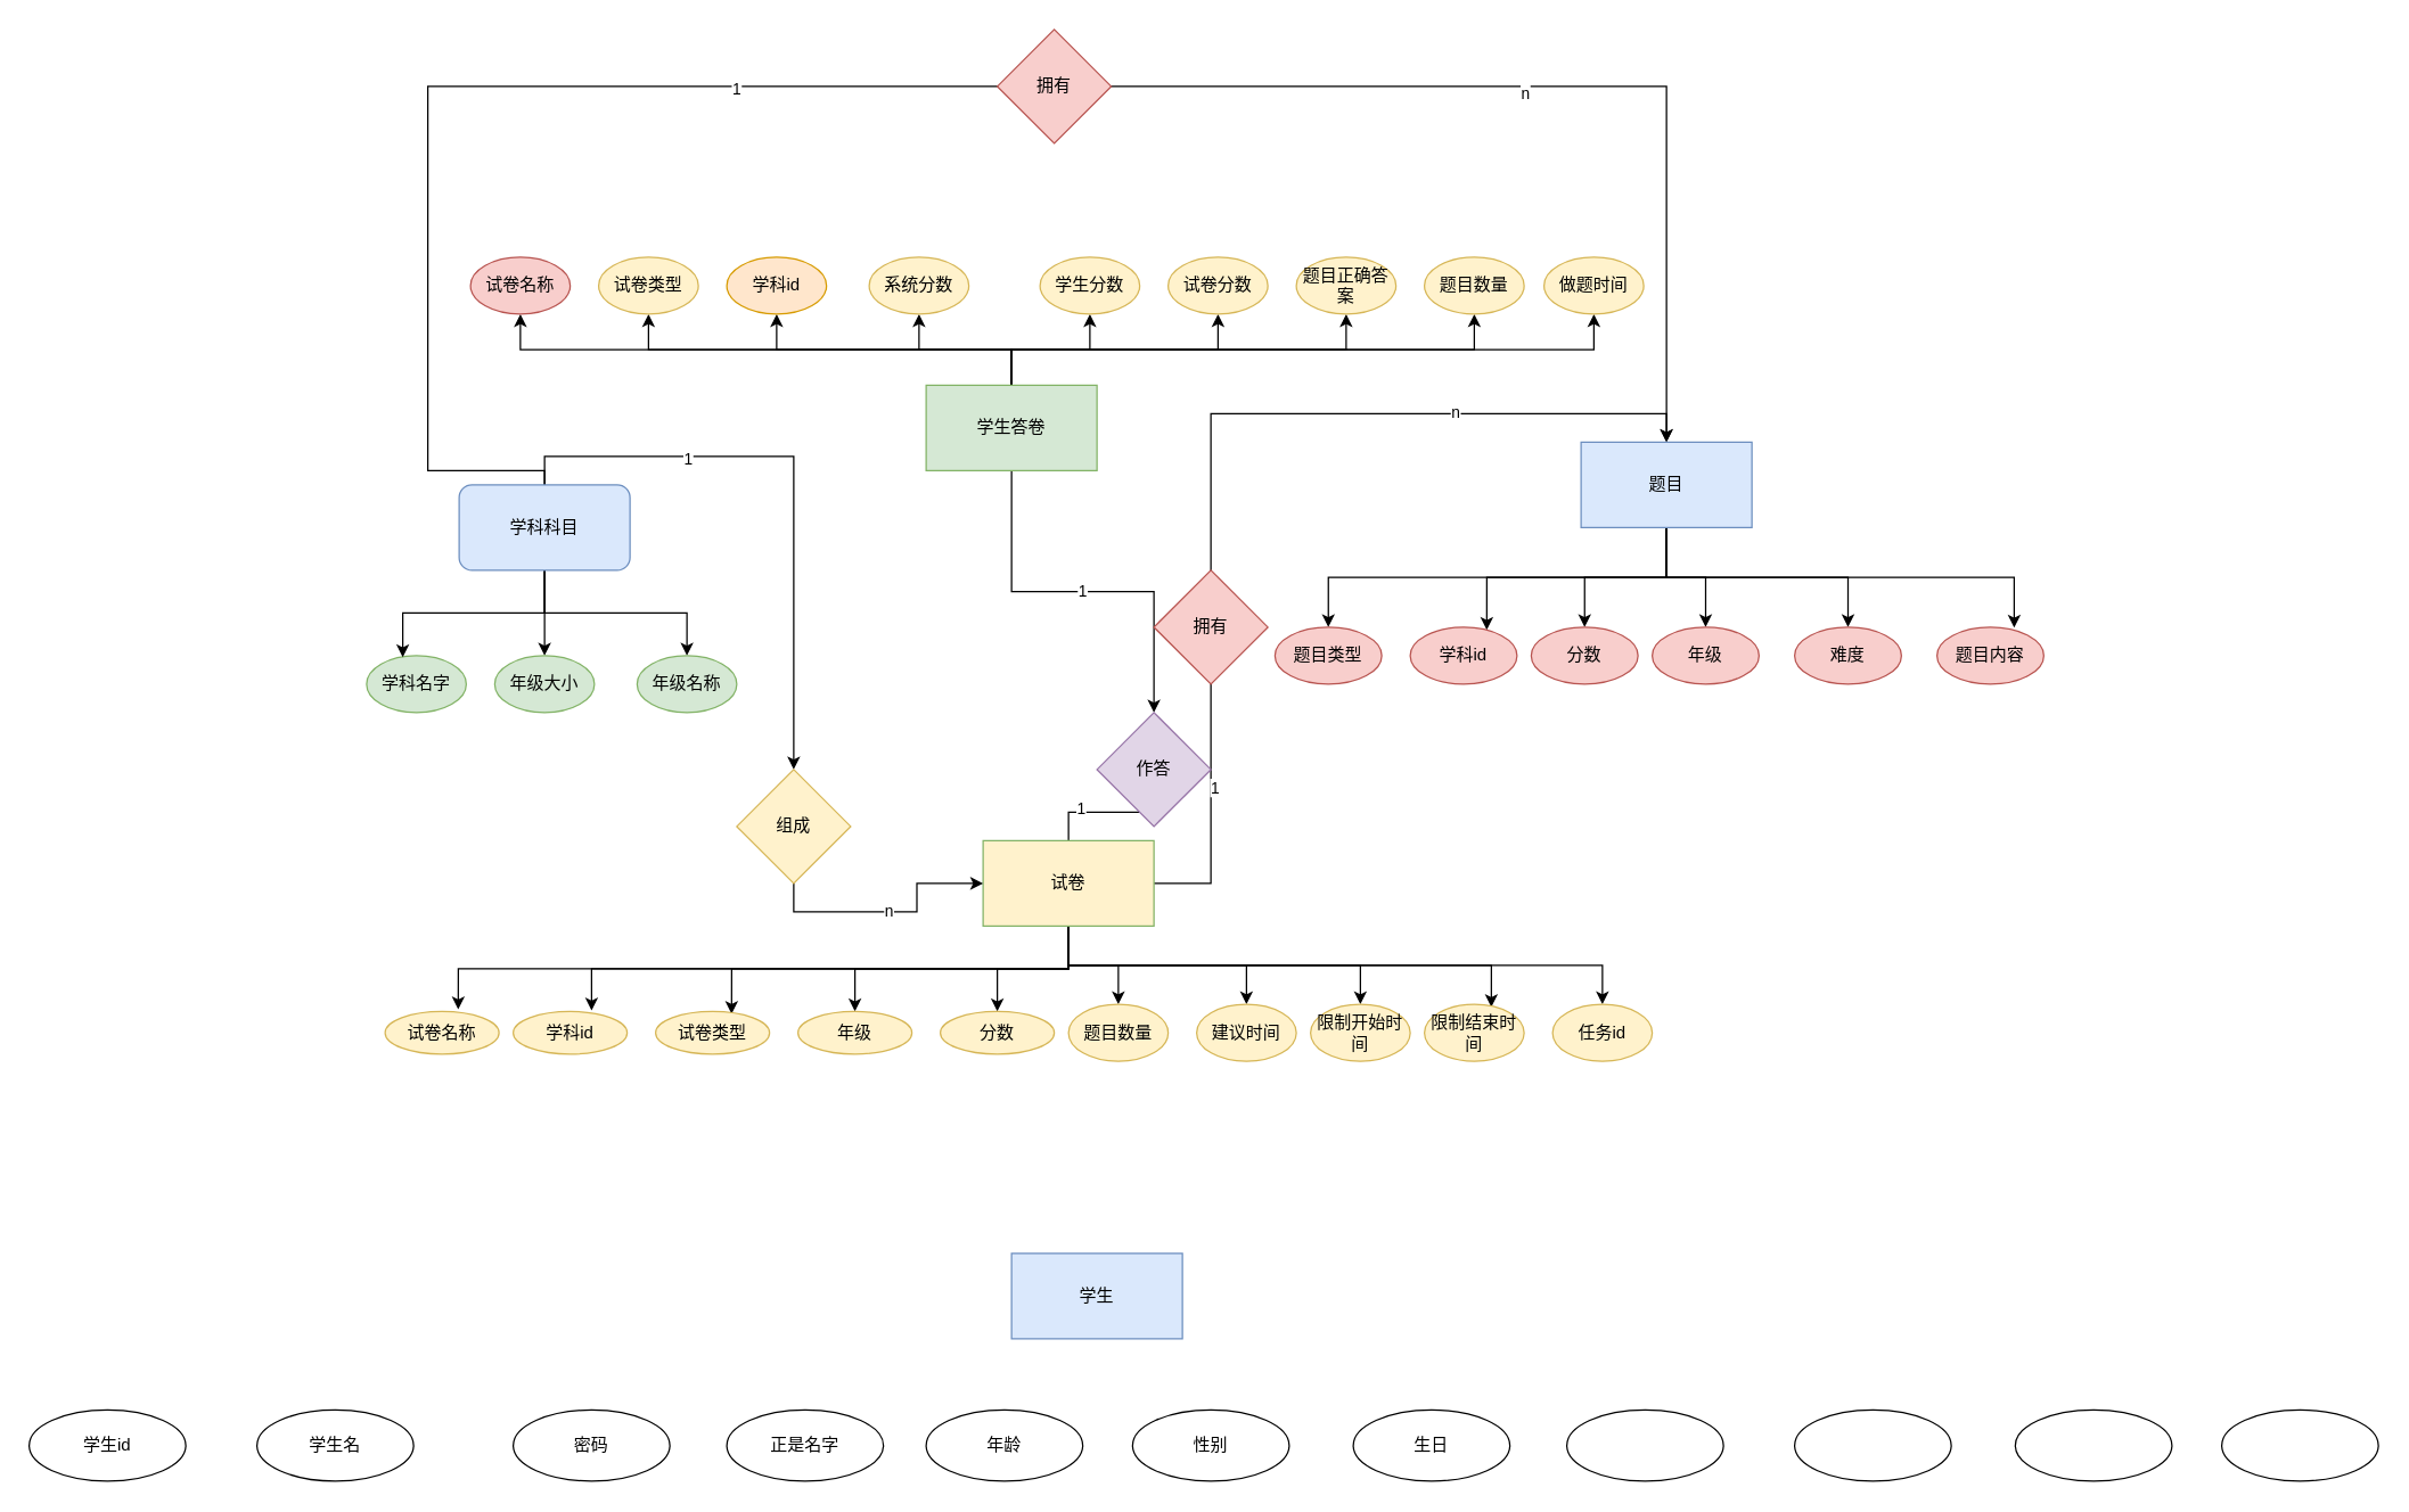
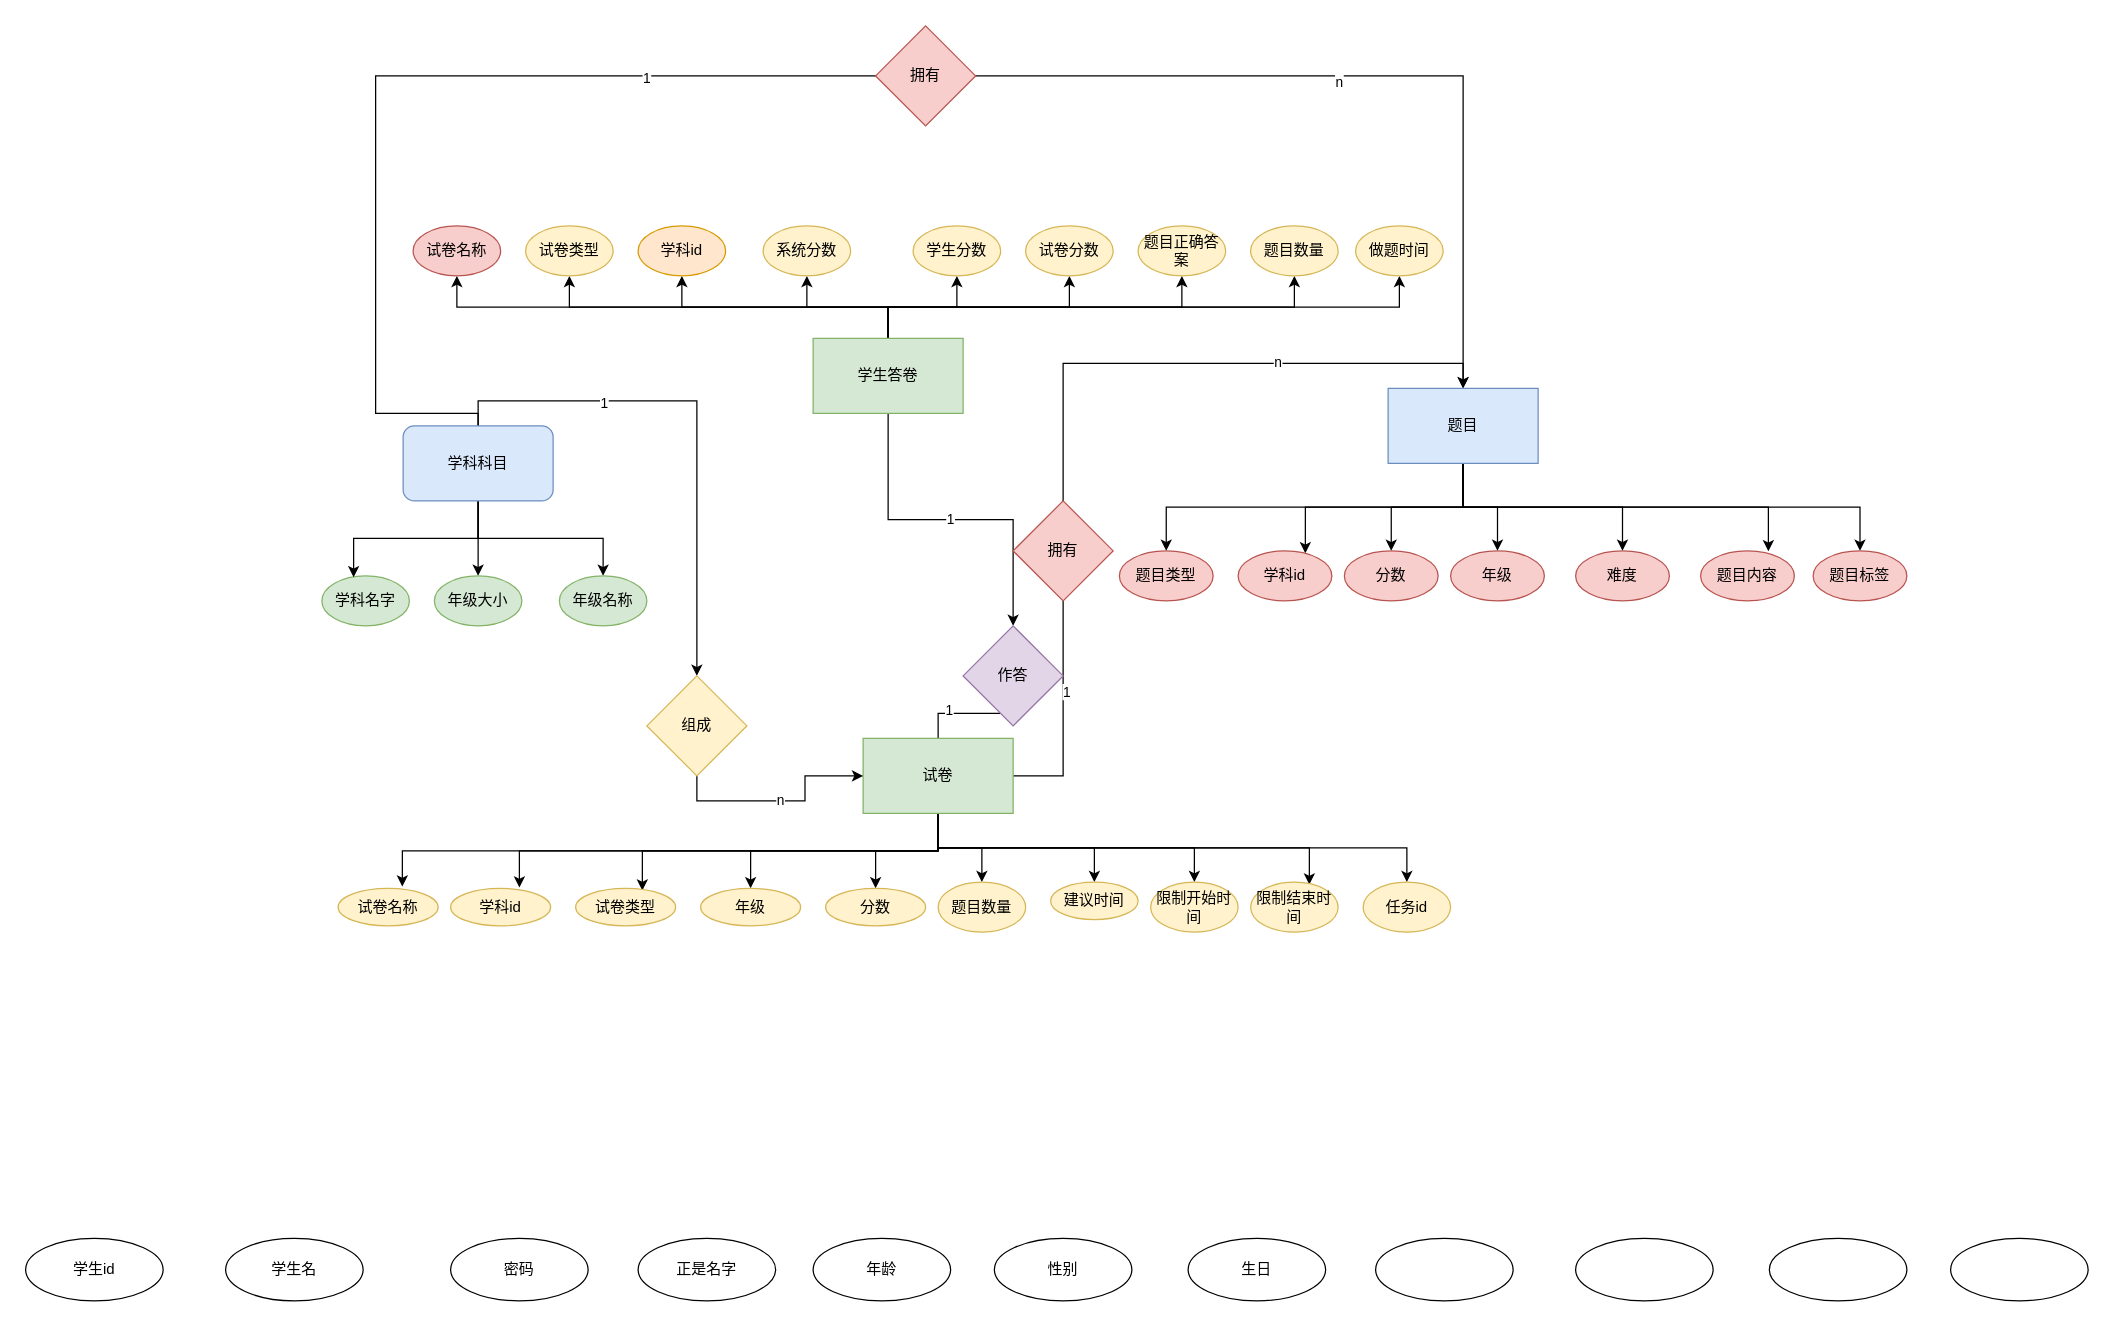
+ <mxCell id="70" style="edgeStyle=orthogonalEdgeStyle;rounded=0;orthogonalLoop=1;jettySize=auto;html=1;exitX=0.5;exitY=1;exitDx=0;exitDy=0;" edge="1" parent="1" source="71" target="78"><mxGeometry relative="1" as="geometry" /></mxCell>
+ <mxCell id="78" value="题目标签" style="ellipse;whiteSpace=wrap;html=1;fillColor=#f8cecc;strokeColor=#b85450;" vertex="1" parent="1"><mxGeometry x="1450" y="440" width="75" height="40" as="geometry" /></mxCell>
- <mxCell id="17" value="试卷" style="rounded=0;whiteSpace=wrap;html=1;fillColor=#fff2cc;strokeColor=#82b366;" parent="1" vertex="1"><mxGeometry x="690" y="590" width="120" height="60" as="geometry" /></mxCell>
+ <mxCell id="17" value="试卷" style="rounded=0;whiteSpace=wrap;html=1;fillColor=#d5e8d4;strokeColor=#82b366;" parent="1" vertex="1"><mxGeometry x="690" y="590" width="120" height="60" as="geometry" /></mxCell>
- <mxCell id="25" value="建议时间" style="ellipse;whiteSpace=wrap;html=1;fillColor=#fff2cc;strokeColor=#d6b656;" vertex="1" parent="1"><mxGeometry x="840" y="705" width="70" height="40" as="geometry" /></mxCell>
+ <mxCell id="25" value="建议时间" style="ellipse;whiteSpace=wrap;html=1;fillColor=#fff2cc;strokeColor=#d6b656;" vertex="1" parent="1"><mxGeometry x="840" y="705" width="70" height="30" as="geometry" /></mxCell>
- <mxCell id="82" value="学生" style="rounded=0;whiteSpace=wrap;html=1;fillColor=#dae8fc;strokeColor=#6c8ebf;" vertex="1" parent="1"><mxGeometry x="710" y="880" width="120" height="60" as="geometry" /></mxCell>
